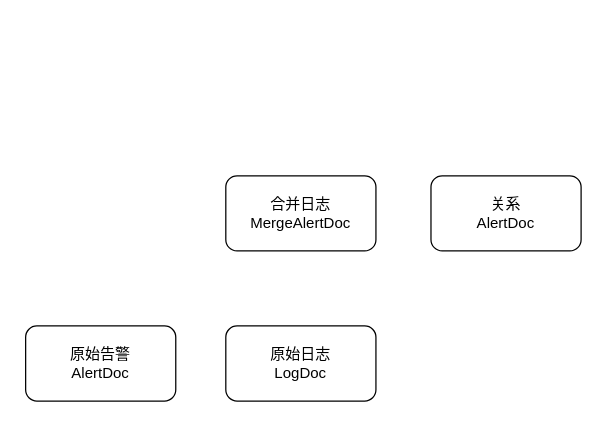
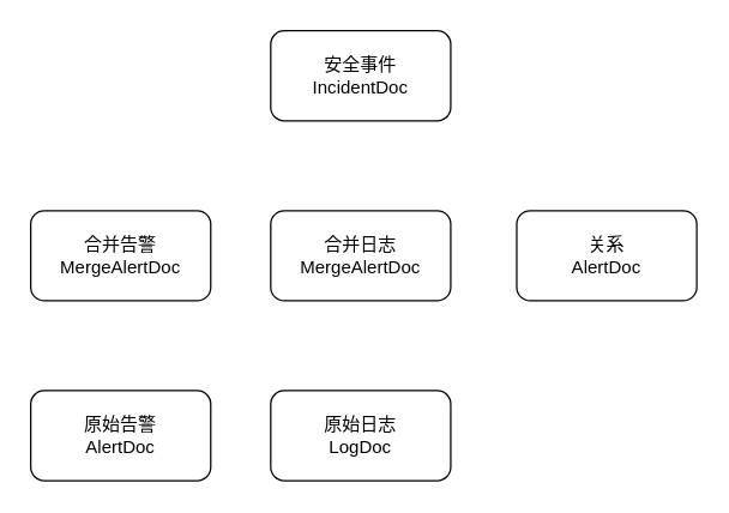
+ <mxCell id="2" value="安全事件&lt;br&gt;IncidentDoc" style="rounded=1;whiteSpace=wrap;html=1;" vertex="1" parent="1"><mxGeometry x="180" y="20" width="120" height="60" as="geometry" /></mxCell>
+ <mxCell id="3" value="合并告警&lt;br&gt;MergeAlertDoc" style="rounded=1;whiteSpace=wrap;html=1;" vertex="1" parent="1"><mxGeometry x="20" y="140" width="120" height="60" as="geometry" /></mxCell>
